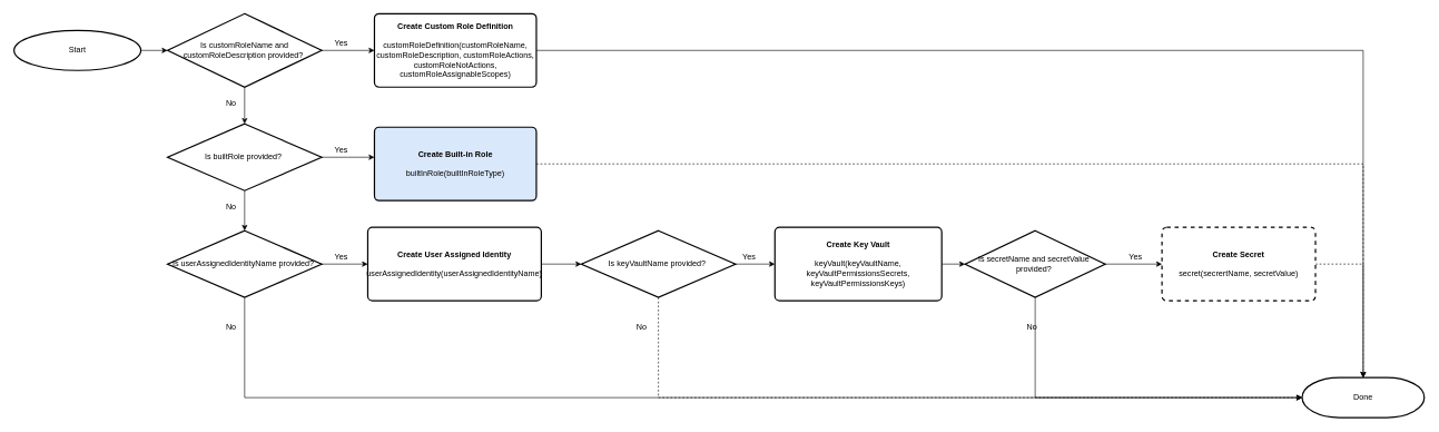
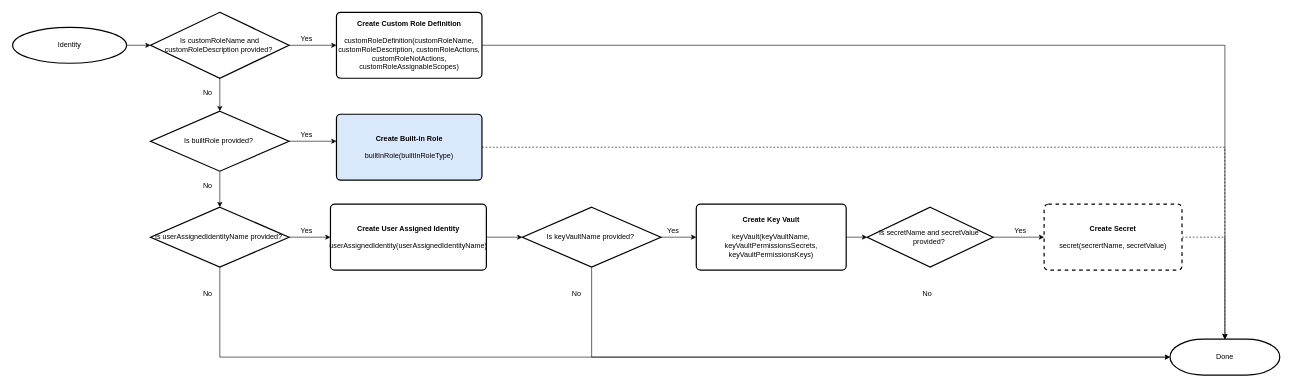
- <mxCell id="3" value="Start" style="strokeWidth=2;html=1;shape=mxgraph.flowchart.start_1;whiteSpace=wrap;" vertex="1" parent="1"><mxGeometry x="20" y="45" width="190" height="60" as="geometry" /></mxCell>
+ <mxCell id="3" value="Identity" style="strokeWidth=2;html=1;shape=mxgraph.flowchart.start_1;whiteSpace=wrap;" vertex="1" parent="1"><mxGeometry x="20" y="45" width="190" height="60" as="geometry" /></mxCell>
- <mxCell id="26" style="edgeStyle=orthogonalEdgeStyle;rounded=0;orthogonalLoop=1;jettySize=auto;html=1;exitX=0.5;exitY=1;exitDx=0;exitDy=0;exitPerimeter=0;entryX=0;entryY=0.5;entryDx=0;entryDy=0;entryPerimeter=0;dashed=1;" edge="1" parent="1" source="27" target="12"><mxGeometry relative="1" as="geometry" /></mxCell>
+ <mxCell id="26" style="edgeStyle=orthogonalEdgeStyle;rounded=0;orthogonalLoop=1;jettySize=auto;html=1;exitX=0.5;exitY=1;exitDx=0;exitDy=0;exitPerimeter=0;entryX=0;entryY=0.5;entryDx=0;entryDy=0;entryPerimeter=0;" edge="1" parent="1" source="27" target="12"><mxGeometry relative="1" as="geometry" /></mxCell>
- <mxCell id="34" style="edgeStyle=orthogonalEdgeStyle;rounded=0;orthogonalLoop=1;jettySize=auto;html=1;exitX=0.5;exitY=1;exitDx=0;exitDy=0;exitPerimeter=0;entryX=0;entryY=0.5;entryDx=0;entryDy=0;entryPerimeter=0;" edge="1" parent="1" source="35" target="12"><mxGeometry relative="1" as="geometry" /></mxCell>
